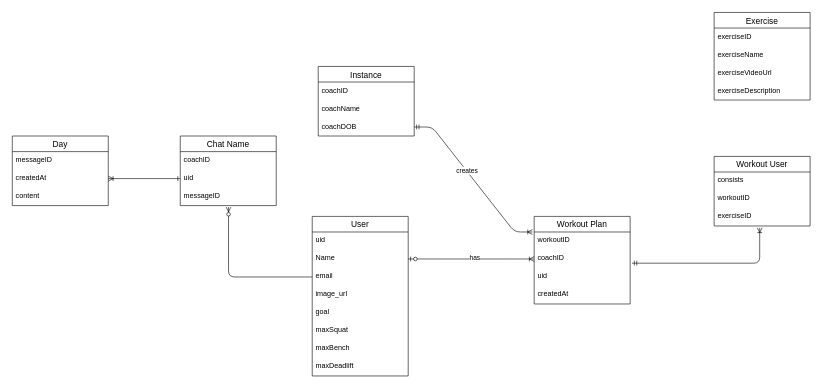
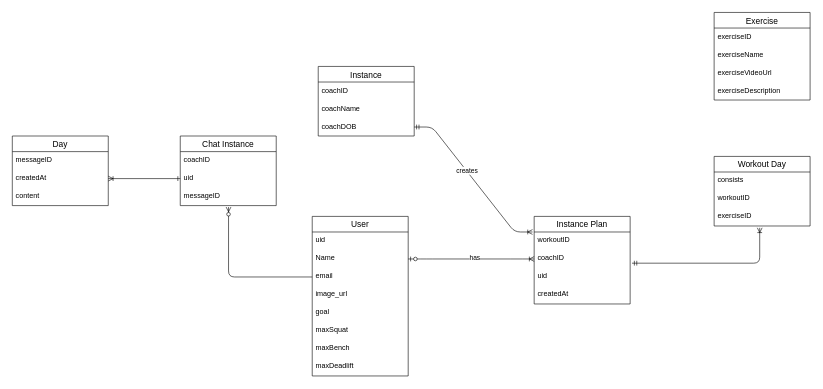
- <mxCell id="33" value="Chat Name" style="swimlane;fontStyle=0;childLayout=stackLayout;horizontal=1;startSize=26;horizontalStack=0;resizeParent=1;resizeParentMax=0;resizeLast=0;collapsible=1;marginBottom=0;align=center;fontSize=14;" parent="1" vertex="1"><mxGeometry x="300" y="226" width="160" height="116" as="geometry" /></mxCell>
+ <mxCell id="33" value="Chat Instance" style="swimlane;fontStyle=0;childLayout=stackLayout;horizontal=1;startSize=26;horizontalStack=0;resizeParent=1;resizeParentMax=0;resizeLast=0;collapsible=1;marginBottom=0;align=center;fontSize=14;" parent="1" vertex="1"><mxGeometry x="300" y="226" width="160" height="116" as="geometry" /></mxCell>
- <mxCell id="39" value="Workout User" style="swimlane;fontStyle=0;childLayout=stackLayout;horizontal=1;startSize=26;horizontalStack=0;resizeParent=1;resizeParentMax=0;resizeLast=0;collapsible=1;marginBottom=0;align=center;fontSize=14;" vertex="1" parent="1"><mxGeometry x="1190" y="260" width="160" height="116" as="geometry" /></mxCell>
+ <mxCell id="39" value="Workout Day" style="swimlane;fontStyle=0;childLayout=stackLayout;horizontal=1;startSize=26;horizontalStack=0;resizeParent=1;resizeParentMax=0;resizeLast=0;collapsible=1;marginBottom=0;align=center;fontSize=14;" vertex="1" parent="1"><mxGeometry x="1190" y="260" width="160" height="116" as="geometry" /></mxCell>
- <mxCell id="11" value="Workout Plan" style="swimlane;fontStyle=0;childLayout=stackLayout;horizontal=1;startSize=26;horizontalStack=0;resizeParent=1;resizeParentMax=0;resizeLast=0;collapsible=1;marginBottom=0;align=center;fontSize=14;" parent="1" vertex="1"><mxGeometry x="890" y="360" width="160" height="146" as="geometry" /></mxCell>
+ <mxCell id="11" value="Instance Plan" style="swimlane;fontStyle=0;childLayout=stackLayout;horizontal=1;startSize=26;horizontalStack=0;resizeParent=1;resizeParentMax=0;resizeLast=0;collapsible=1;marginBottom=0;align=center;fontSize=14;" parent="1" vertex="1"><mxGeometry x="890" y="360" width="160" height="146" as="geometry" /></mxCell>
